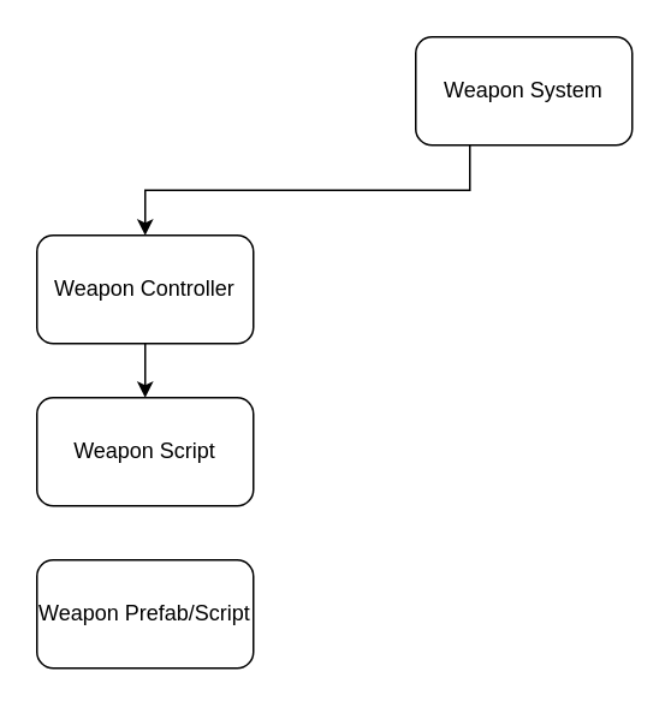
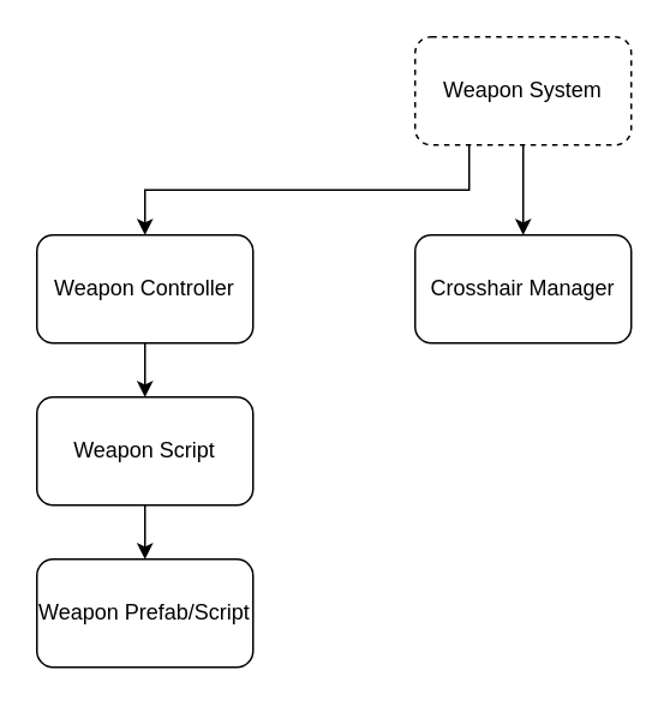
- <mxCell id="4" value="Weapon System&lt;br&gt;" style="rounded=1;whiteSpace=wrap;html=1;" vertex="1" parent="1"><mxGeometry x="230" y="20" width="120" height="60" as="geometry" /></mxCell>
+ <mxCell id="4" value="Weapon System&lt;br&gt;" style="rounded=1;whiteSpace=wrap;html=1;dashed=1;" vertex="1" parent="1"><mxGeometry x="230" y="20" width="120" height="60" as="geometry" /></mxCell>
+ <mxCell id="3" style="edgeStyle=orthogonalEdgeStyle;rounded=0;orthogonalLoop=1;jettySize=auto;html=1;exitX=0.5;exitY=1;exitDx=0;exitDy=0;" edge="1" parent="1" source="4" target="7"><mxGeometry relative="1" as="geometry" /></mxCell>
+ <mxCell id="7" value="Crosshair Manager" style="rounded=1;whiteSpace=wrap;html=1;" vertex="1" parent="1"><mxGeometry x="230" y="130" width="120" height="60" as="geometry" /></mxCell>
+ <mxCell id="8" style="edgeStyle=orthogonalEdgeStyle;rounded=0;orthogonalLoop=1;jettySize=auto;html=1;exitX=0.5;exitY=1;exitDx=0;exitDy=0;entryX=0.5;entryY=0;entryDx=0;entryDy=0;" edge="1" parent="1" source="9" target="10"><mxGeometry relative="1" as="geometry" /></mxCell>
